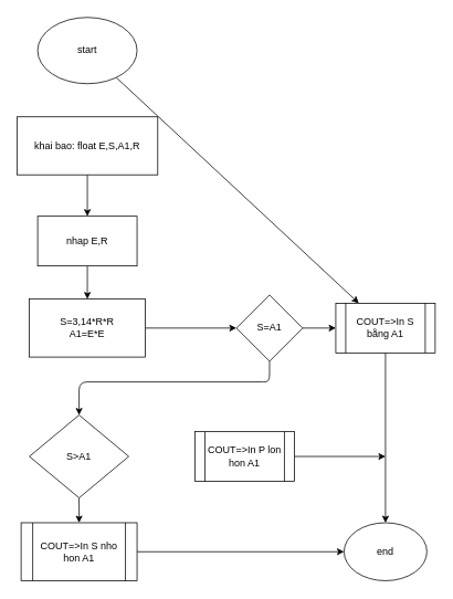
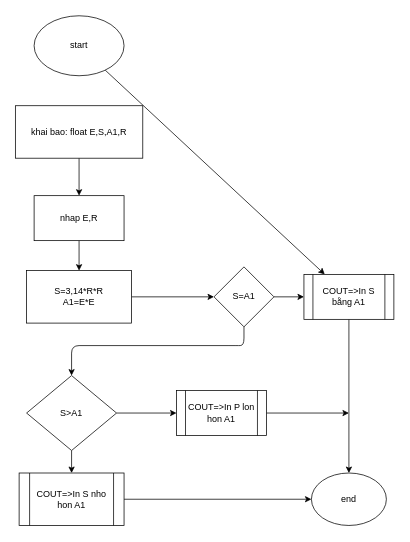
+ <mxCell id="15" value="" style="edgeStyle=none;html=1;" edge="1" parent="1" source="17" target="19"><mxGeometry relative="1" as="geometry" /></mxCell>
